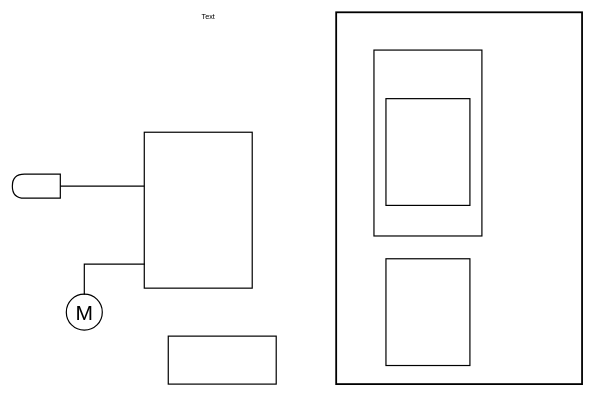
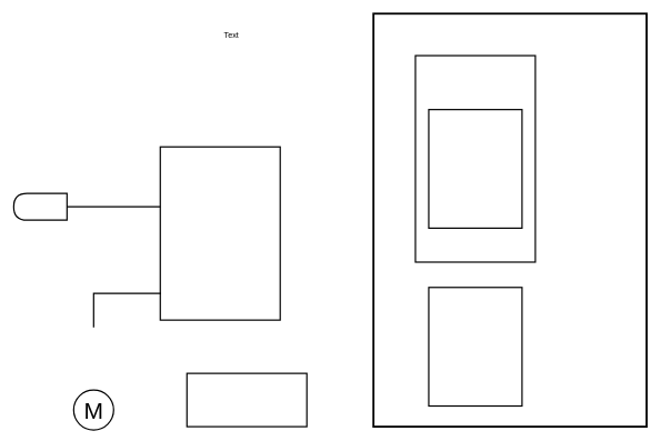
- <mxCell id="12" value="Text" style="text;html=1;align=center;verticalAlign=middle;whiteSpace=wrap;rounded=0;" vertex="1" parent="1"><mxGeometry x="317" y="13" width="60" height="30" as="geometry" /></mxCell>
+ <mxCell id="12" value="Text" style="text;html=1;align=center;verticalAlign=middle;whiteSpace=wrap;rounded=0;" vertex="1" parent="1"><mxGeometry x="317" y="38" width="60" height="30" as="geometry" /></mxCell>
- <mxCell id="6" value="M" style="verticalLabelPosition=middle;shadow=0;dashed=0;align=center;html=1;verticalAlign=middle;strokeWidth=2;shape=ellipse;aspect=fixed;fontSize=35;" vertex="1" parent="1"><mxGeometry x="110" y="490" width="60" height="60" as="geometry" /></mxCell>
+ <mxCell id="6" value="M" style="verticalLabelPosition=middle;shadow=0;dashed=0;align=center;html=1;verticalAlign=middle;strokeWidth=2;shape=ellipse;aspect=fixed;fontSize=35;" vertex="1" parent="1"><mxGeometry x="110" y="585" width="60" height="60" as="geometry" /></mxCell>
